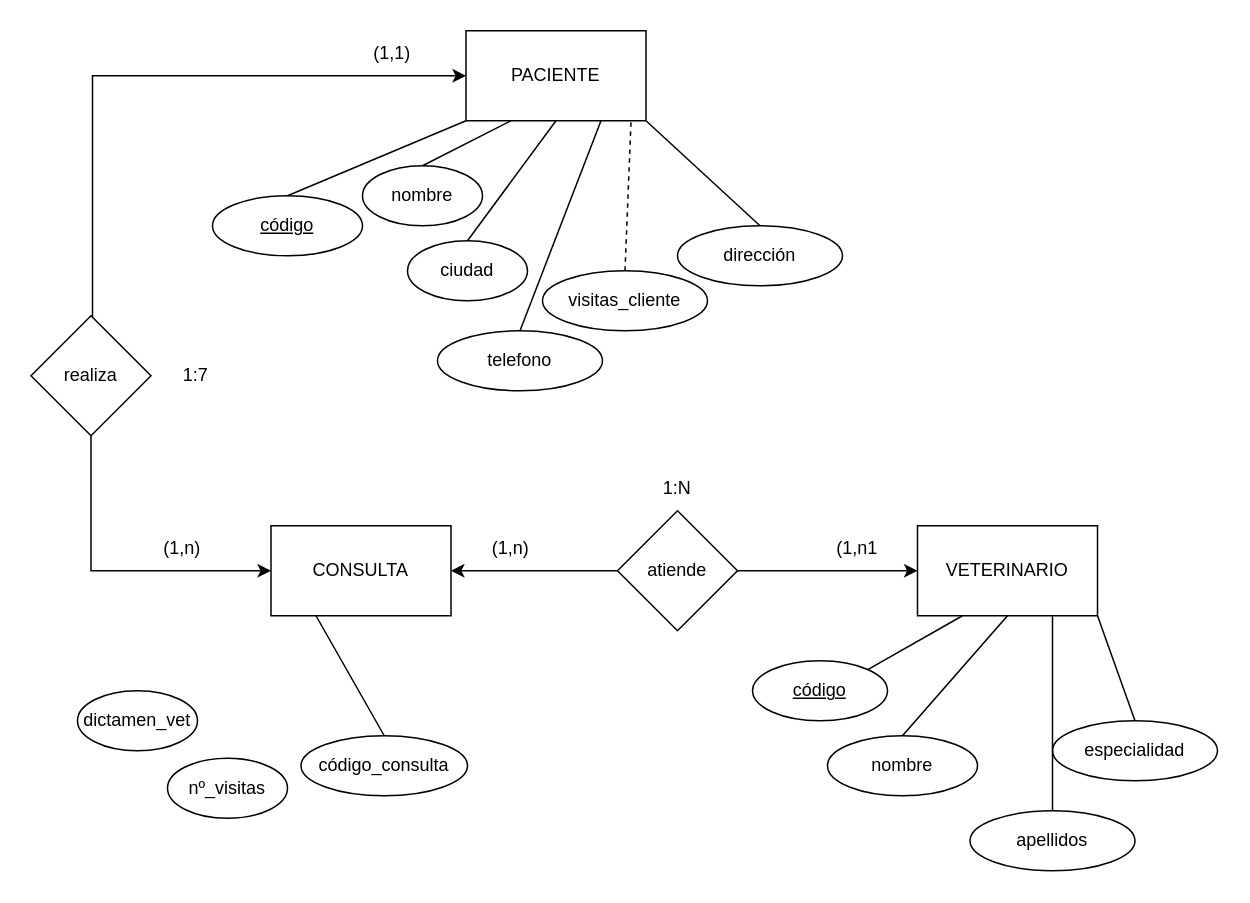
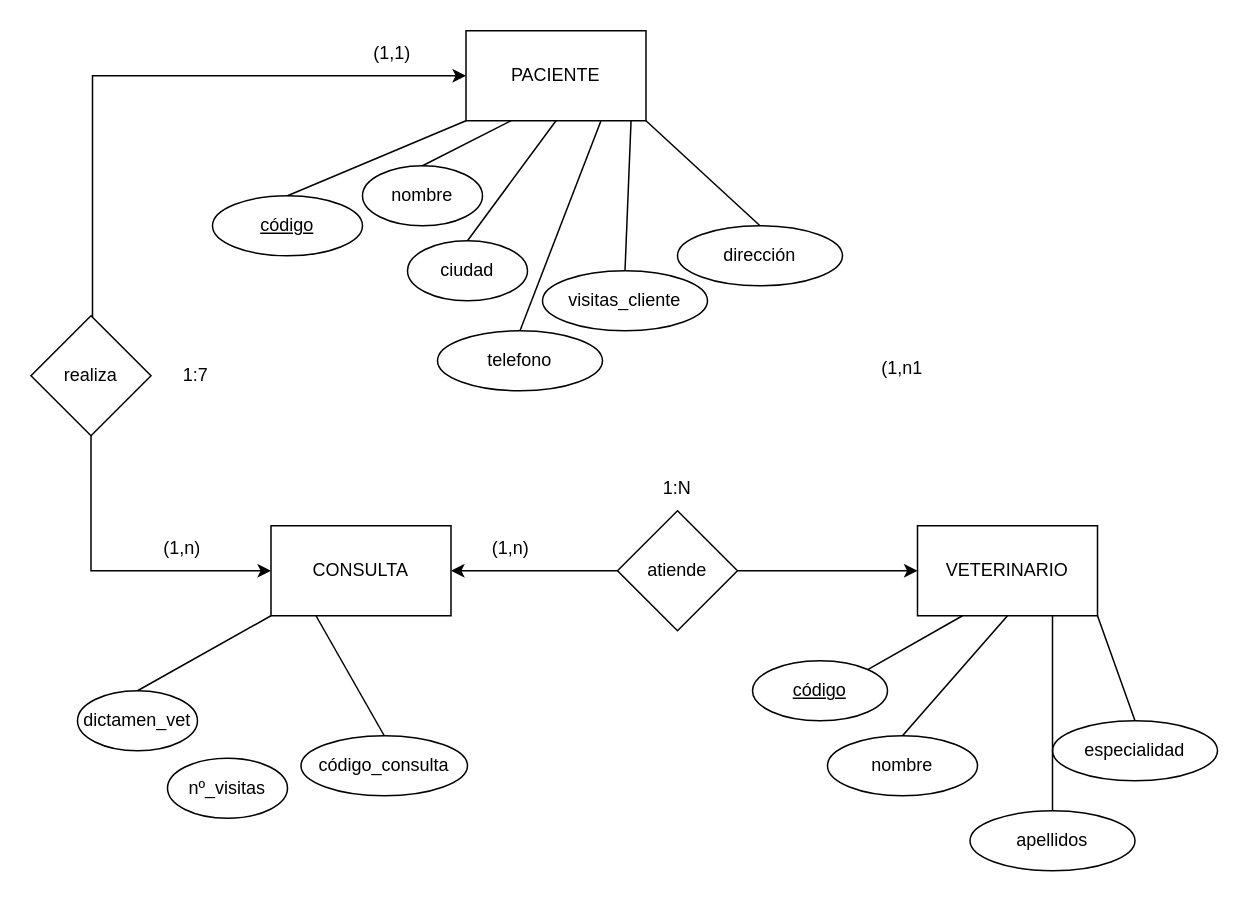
- <mxCell id="41" value="" style="endArrow=none;html=1;rounded=0;entryX=0.917;entryY=1;entryDx=0;entryDy=0;exitX=0.5;exitY=0;exitDx=0;exitDy=0;entryPerimeter=0;dashed=1;" edge="1" parent="1" source="40" target="4"><mxGeometry width="50" height="50" relative="1" as="geometry"><mxPoint x="451" y="200" as="sourcePoint" /><mxPoint x="375" y="130" as="targetPoint" /></mxGeometry></mxCell>
+ <mxCell id="41" value="" style="endArrow=none;html=1;rounded=0;entryX=0.917;entryY=1;entryDx=0;entryDy=0;exitX=0.5;exitY=0;exitDx=0;exitDy=0;entryPerimeter=0;" edge="1" parent="1" source="40" target="4"><mxGeometry width="50" height="50" relative="1" as="geometry"><mxPoint x="451" y="200" as="sourcePoint" /><mxPoint x="375" y="130" as="targetPoint" /></mxGeometry></mxCell>
- <mxCell id="32" value="&lt;div&gt;(1,n1&lt;/div&gt;" style="text;html=1;strokeColor=none;fillColor=none;align=center;verticalAlign=middle;whiteSpace=wrap;rounded=0;" vertex="1" parent="1"><mxGeometry x="541" y="350" width="60" height="30" as="geometry" /></mxCell>
+ <mxCell id="32" value="&lt;div&gt;(1,n1&lt;/div&gt;" style="text;html=1;strokeColor=none;fillColor=none;align=center;verticalAlign=middle;whiteSpace=wrap;rounded=0;" vertex="1" parent="1"><mxGeometry x="571" y="230" width="60" height="30" as="geometry" /></mxCell>
+ <mxCell id="17" value="" style="endArrow=none;html=1;rounded=0;entryX=0;entryY=1;entryDx=0;entryDy=0;exitX=0.5;exitY=0;exitDx=0;exitDy=0;" parent="1" source="11" target="2" edge="1"><mxGeometry width="50" height="50" relative="1" as="geometry"><mxPoint x="140" y="460" as="sourcePoint" /><mxPoint x="216" y="420" as="targetPoint" /></mxGeometry></mxCell>
